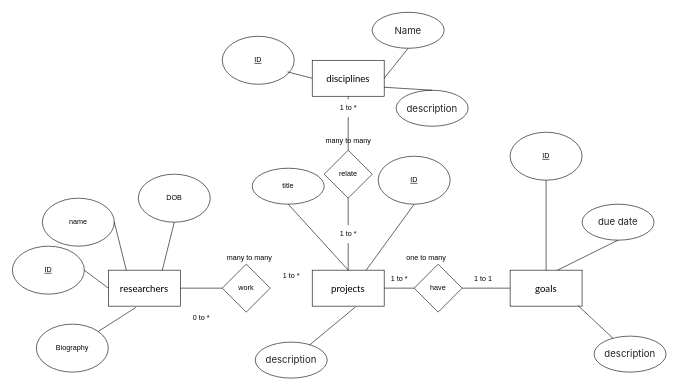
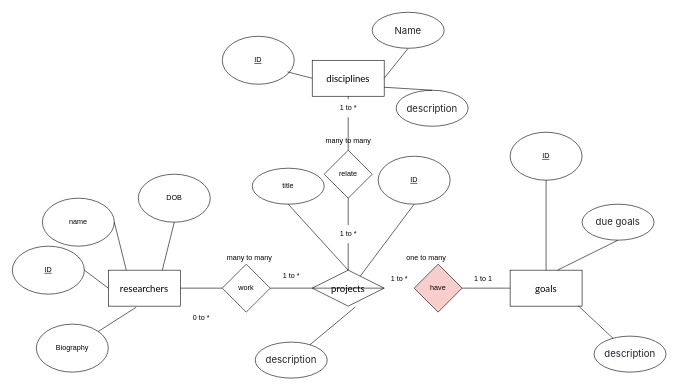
- <mxCell id="15" value="&lt;span style=&quot;color: rgb(31, 35, 40); font-family: -apple-system, BlinkMacSystemFont, &amp;quot;Segoe UI&amp;quot;, &amp;quot;Noto Sans&amp;quot;, Helvetica, Arial, sans-serif, &amp;quot;Apple Color Emoji&amp;quot;, &amp;quot;Segoe UI Emoji&amp;quot;; font-size: 16px; text-align: left; background-color: rgb(255, 255, 255);&quot;&gt;due date&lt;/span&gt;" style="ellipse;whiteSpace=wrap;html=1;" parent="1" vertex="1"><mxGeometry x="970" y="340" width="120" height="60" as="geometry" /></mxCell>
+ <mxCell id="15" value="&lt;span style=&quot;color: rgb(31, 35, 40); font-family: -apple-system, BlinkMacSystemFont, &amp;quot;Segoe UI&amp;quot;, &amp;quot;Noto Sans&amp;quot;, Helvetica, Arial, sans-serif, &amp;quot;Apple Color Emoji&amp;quot;, &amp;quot;Segoe UI Emoji&amp;quot;; font-size: 16px; text-align: left; background-color: rgb(255, 255, 255);&quot;&gt;due goals&lt;/span&gt;" style="ellipse;whiteSpace=wrap;html=1;" parent="1" vertex="1"><mxGeometry x="970" y="340" width="120" height="60" as="geometry" /></mxCell>
- <mxCell id="12" value="&lt;span style=&quot;font-family: &amp;quot;Lato Extended&amp;quot;, Lato, &amp;quot;Helvetica Neue&amp;quot;, Helvetica, Arial, sans-serif; font-size: 16px; text-align: start; background-color: rgb(255, 255, 255);&quot;&gt;projects&lt;/span&gt;" style="rounded=0;whiteSpace=wrap;html=1;" parent="1" vertex="1"><mxGeometry x="520" y="450" width="120" height="60" as="geometry" /></mxCell>
+ <mxCell id="12" value="&lt;span style=&quot;font-family: &amp;quot;Lato Extended&amp;quot;, Lato, &amp;quot;Helvetica Neue&amp;quot;, Helvetica, Arial, sans-serif; font-size: 16px; text-align: start; background-color: rgb(255, 255, 255);&quot;&gt;projects&lt;/span&gt;" style="rhombus;whiteSpace=wrap;html=1;" parent="1" vertex="1"><mxGeometry x="520" y="450" width="120" height="60" as="geometry" /></mxCell>
- <mxCell id="20" value="" style="endArrow=none;html=1;rounded=0;entryX=0;entryY=0.5;entryDx=0;entryDy=0;exitX=1;exitY=0.5;exitDx=0;exitDy=0;" parent="1" target="18" edge="1" source="12"><mxGeometry width="50" height="50" relative="1" as="geometry"><mxPoint x="640" y="474" as="sourcePoint" /><mxPoint x="690" y="500" as="targetPoint" /></mxGeometry></mxCell>
+ <mxCell id="20" value="" style="endArrow=none;html=1;rounded=0;exitX=1;exitY=0.5;exitDx=0;exitDy=0;" parent="1" target="2" edge="1" source="12"><mxGeometry width="50" height="50" relative="1" as="geometry"><mxPoint x="640" y="474" as="sourcePoint" /><mxPoint x="690" y="500" as="targetPoint" /></mxGeometry></mxCell>
- <mxCell id="18" value="have" style="rhombus;whiteSpace=wrap;html=1;" parent="1" vertex="1"><mxGeometry x="690" y="440" width="80" height="80" as="geometry" /></mxCell>
+ <mxCell id="18" value="have" style="rhombus;whiteSpace=wrap;html=1;fillColor=#f8cecc;" parent="1" vertex="1"><mxGeometry x="690" y="440" width="80" height="80" as="geometry" /></mxCell>
